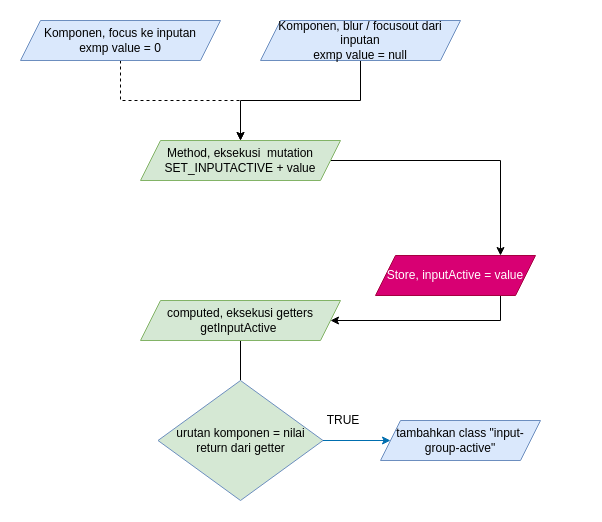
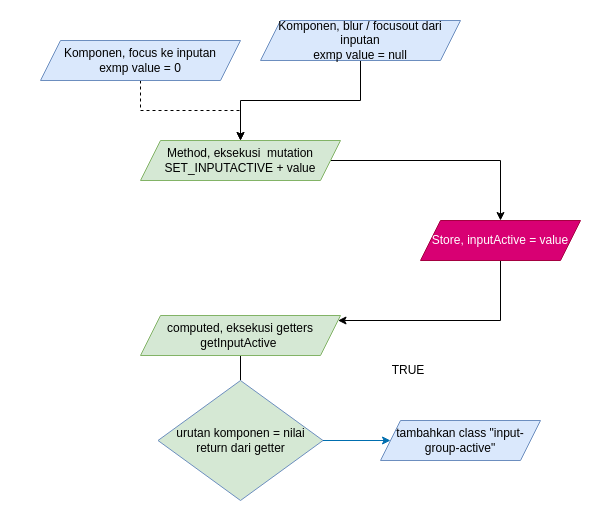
- <mxCell id="3" value="Komponen, focus ke inputan&lt;br&gt;exmp value = 0" style="shape=parallelogram;perimeter=parallelogramPerimeter;whiteSpace=wrap;html=1;fixedSize=1;fontFamily=Helvetica;fontSize=12;fontColor=#000000;align=center;strokeColor=#6c8ebf;fillColor=#dae8fc;" vertex="1" parent="1"><mxGeometry x="20" y="20" width="200" height="40" as="geometry" /></mxCell>
+ <mxCell id="3" value="Komponen, focus ke inputan&lt;br&gt;exmp value = 0" style="shape=parallelogram;perimeter=parallelogramPerimeter;whiteSpace=wrap;html=1;fixedSize=1;fontFamily=Helvetica;fontSize=12;fontColor=#000000;align=center;strokeColor=#6c8ebf;fillColor=#dae8fc;" vertex="1" parent="1"><mxGeometry x="40" y="40" width="200" height="40" as="geometry" /></mxCell>
- <mxCell id="7" value="Store, inputActive = value" style="shape=parallelogram;perimeter=parallelogramPerimeter;whiteSpace=wrap;html=1;fixedSize=1;fontFamily=Helvetica;fontSize=12;fontColor=#ffffff;align=center;strokeColor=#A50040;fillColor=#d80073;" vertex="1" parent="1"><mxGeometry x="375" y="255" width="160" height="40" as="geometry" /></mxCell>
+ <mxCell id="7" value="Store, inputActive = value" style="shape=parallelogram;perimeter=parallelogramPerimeter;whiteSpace=wrap;html=1;fixedSize=1;fontFamily=Helvetica;fontSize=12;fontColor=#ffffff;align=center;strokeColor=#A50040;fillColor=#d80073;" vertex="1" parent="1"><mxGeometry x="420" y="220" width="160" height="40" as="geometry" /></mxCell>
- <mxCell id="11" value="computed, eksekusi getters getInputActive&lt;span&gt;&amp;nbsp;&lt;/span&gt;" style="shape=parallelogram;perimeter=parallelogramPerimeter;whiteSpace=wrap;html=1;fixedSize=1;fontFamily=Helvetica;fontSize=12;fontColor=#000000;align=center;strokeColor=#82b366;fillColor=#d5e8d4;" vertex="1" parent="1"><mxGeometry x="140" y="300" width="200" height="40" as="geometry" /></mxCell>
+ <mxCell id="11" value="computed, eksekusi getters getInputActive&lt;span&gt;&amp;nbsp;&lt;/span&gt;" style="shape=parallelogram;perimeter=parallelogramPerimeter;whiteSpace=wrap;html=1;fixedSize=1;fontFamily=Helvetica;fontSize=12;fontColor=#000000;align=center;strokeColor=#82b366;fillColor=#d5e8d4;" vertex="1" parent="1"><mxGeometry x="140" y="315" width="200" height="40" as="geometry" /></mxCell>
- <mxCell id="16" value="TRUE" style="text;html=1;strokeColor=none;fillColor=none;align=center;verticalAlign=middle;whiteSpace=wrap;rounded=0;" vertex="1" parent="1"><mxGeometry x="322.5" y="410" width="40" height="20" as="geometry" /></mxCell>
+ <mxCell id="16" value="TRUE" style="text;html=1;strokeColor=none;fillColor=none;align=center;verticalAlign=middle;whiteSpace=wrap;rounded=0;" vertex="1" parent="1"><mxGeometry x="387.5" y="360" width="40" height="20" as="geometry" /></mxCell>
